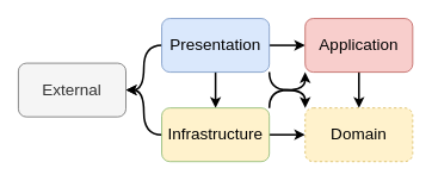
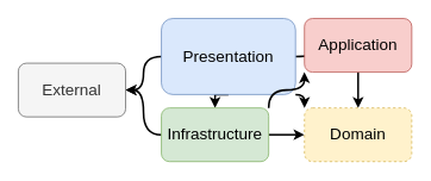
- <mxCell id="8" value="Presentation" style="rounded=1;whiteSpace=wrap;html=1;fillColor=#dae8fc;strokeColor=#6c8ebf;fontSize=18;" parent="1" vertex="1"><mxGeometry x="180" width="120" height="60" as="geometry" y="20" /></mxCell>
+ <mxCell id="8" value="Presentation" style="rounded=1;whiteSpace=wrap;html=1;fillColor=#dae8fc;strokeColor=#6c8ebf;fontSize=18;" parent="1" vertex="1"><mxGeometry x="180" y="20" width="150" height="85" as="geometry" /></mxCell>
- <mxCell id="11" value="Infrastructure" style="rounded=1;whiteSpace=wrap;html=1;fillColor=#fff2cc;strokeColor=#82b366;fontSize=18;" parent="1" vertex="1"><mxGeometry x="180" y="120" width="120" height="60" as="geometry" /></mxCell>
+ <mxCell id="11" value="Infrastructure" style="rounded=1;whiteSpace=wrap;html=1;fillColor=#d5e8d4;strokeColor=#82b366;fontSize=18;" parent="1" vertex="1"><mxGeometry x="180" y="120" width="120" height="60" as="geometry" /></mxCell>
